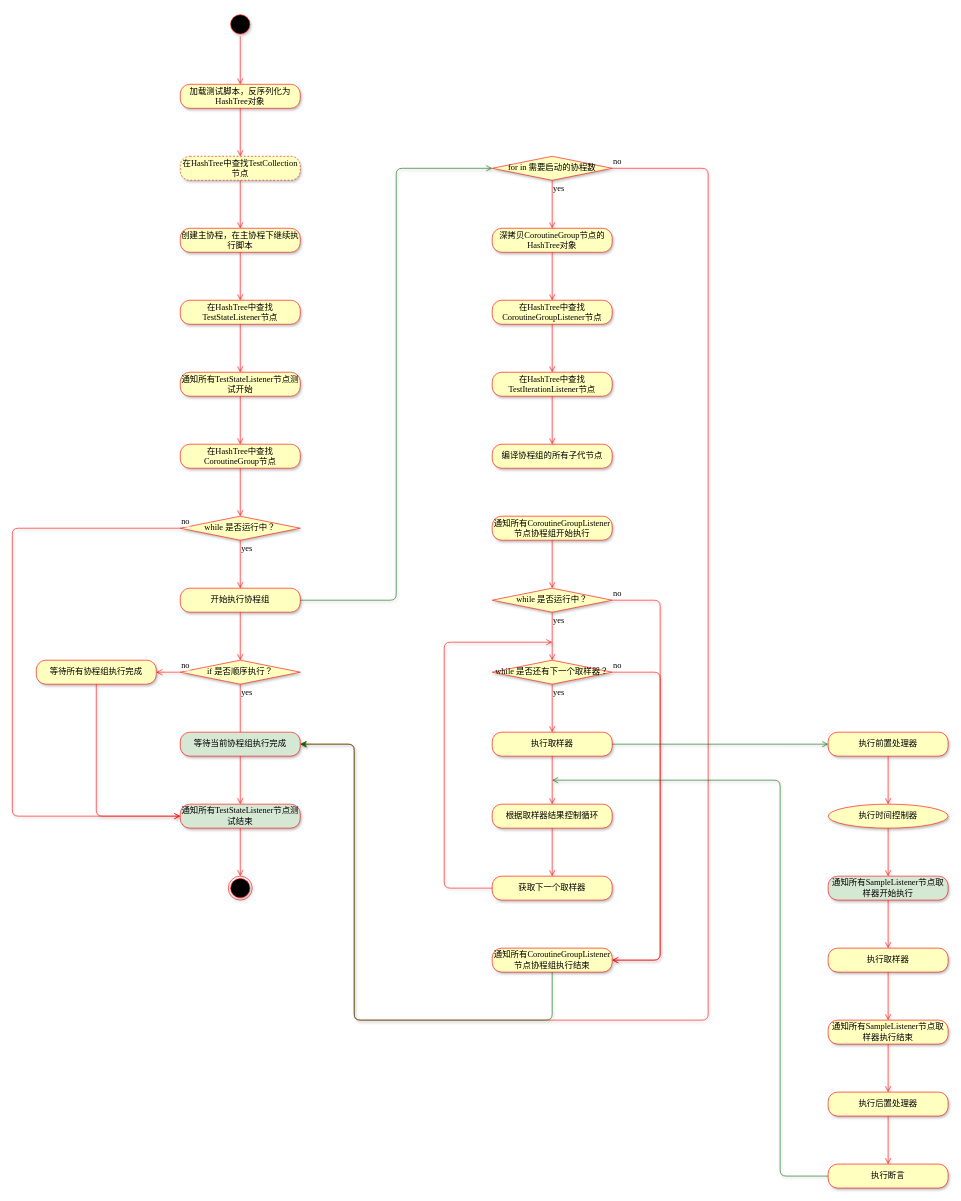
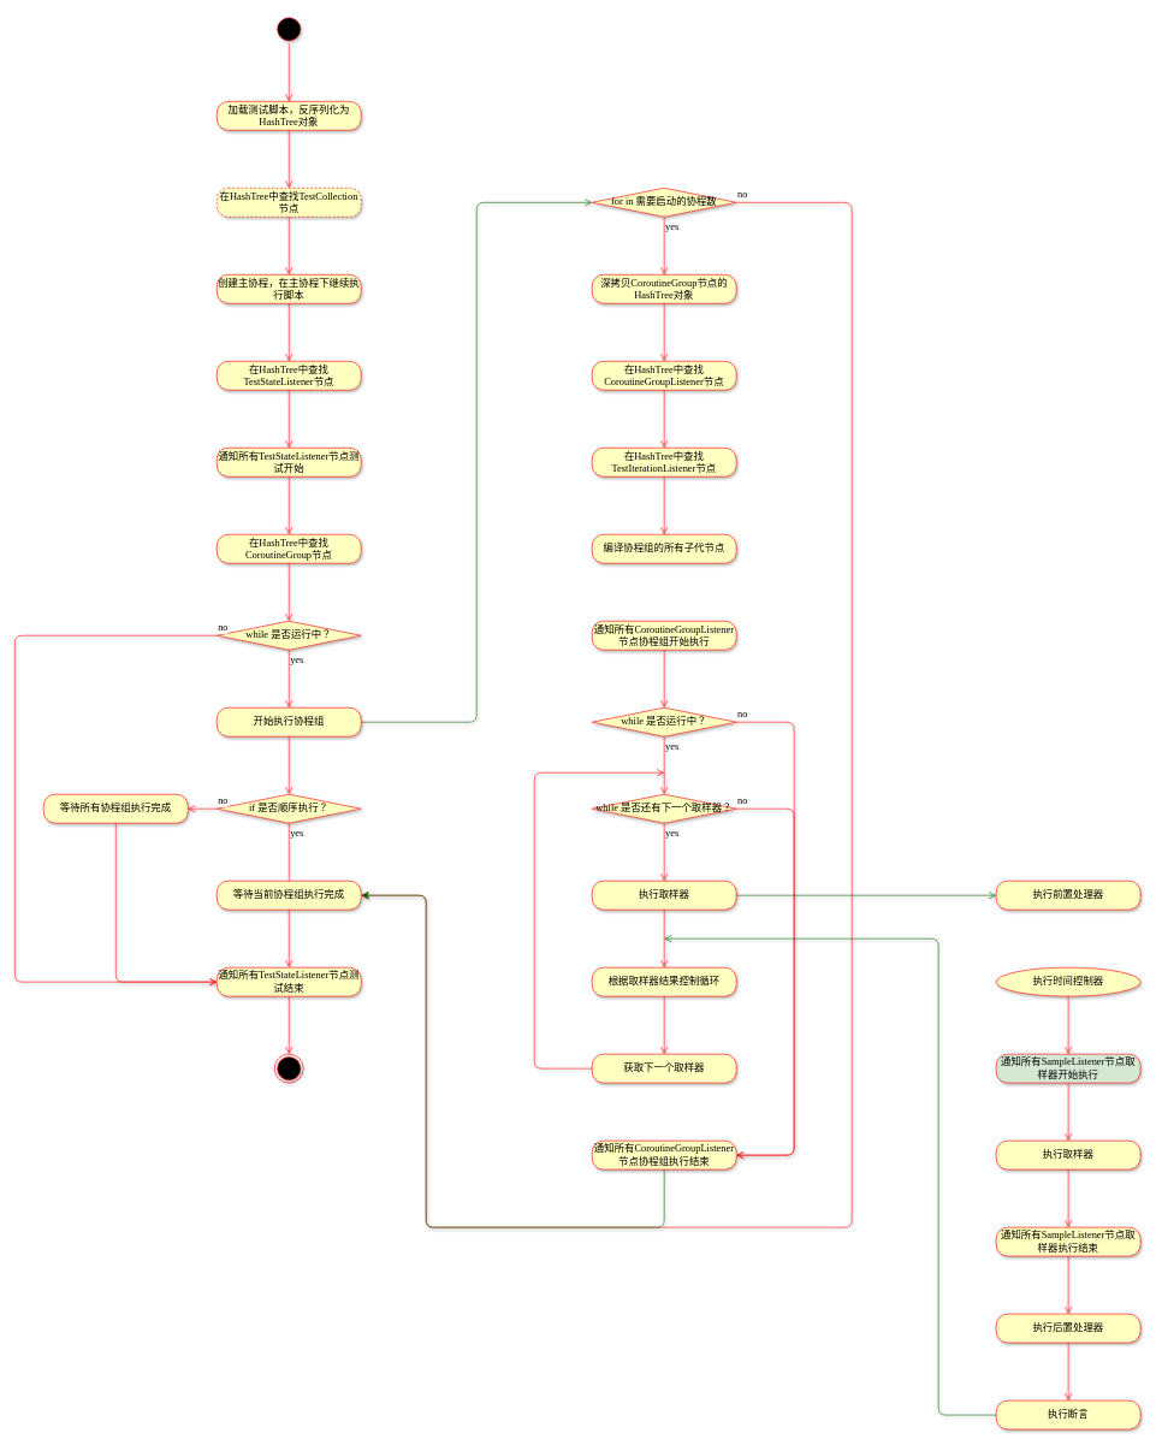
- <mxCell id="24" value="等待当前协程组执行完成" style="rounded=1;whiteSpace=wrap;html=1;arcSize=40;fontColor=#000000;fillColor=#d5e8d4;strokeColor=#ff0000;labelBackgroundColor=none;align=center;fontSize=14;fontFamily=Lucida Console;shadow=1;" parent="1" vertex="1"><mxGeometry x="300" y="1220" width="200" height="40" as="geometry" /></mxCell>
+ <mxCell id="24" value="等待当前协程组执行完成" style="rounded=1;whiteSpace=wrap;html=1;arcSize=40;fontColor=#000000;fillColor=#ffffc0;strokeColor=#ff0000;labelBackgroundColor=none;align=center;fontSize=14;fontFamily=Lucida Console;shadow=1;" parent="1" vertex="1"><mxGeometry x="300" y="1220" width="200" height="40" as="geometry" /></mxCell>
- <mxCell id="59" value="" style="edgeStyle=orthogonalEdgeStyle;html=1;verticalAlign=bottom;endArrow=open;endSize=8;strokeColor=#ff0000;fontColor=#000000;entryX=0.5;entryY=0;entryDx=0;entryDy=0;fontSize=14;fontFamily=Lucida Console;shadow=1;" parent="1" source="58" target="60" edge="1"><mxGeometry relative="1" as="geometry"><mxPoint x="1470" y="1390" as="targetPoint" /></mxGeometry></mxCell>
- <mxCell id="28" value="通知所有TestStateListener节点测试结束" style="rounded=1;whiteSpace=wrap;html=1;arcSize=40;fontColor=#000000;fillColor=#d5e8d4;strokeColor=#ff0000;labelBackgroundColor=none;align=center;fontSize=14;fontFamily=Lucida Console;shadow=1;" parent="1" vertex="1"><mxGeometry x="300" y="1340" width="200" height="40" as="geometry" /></mxCell>
+ <mxCell id="28" value="通知所有TestStateListener节点测试结束" style="rounded=1;whiteSpace=wrap;html=1;arcSize=40;fontColor=#000000;fillColor=#ffffc0;strokeColor=#ff0000;labelBackgroundColor=none;align=center;fontSize=14;fontFamily=Lucida Console;shadow=1;" parent="1" vertex="1"><mxGeometry x="300" y="1340" width="200" height="40" as="geometry" /></mxCell>
